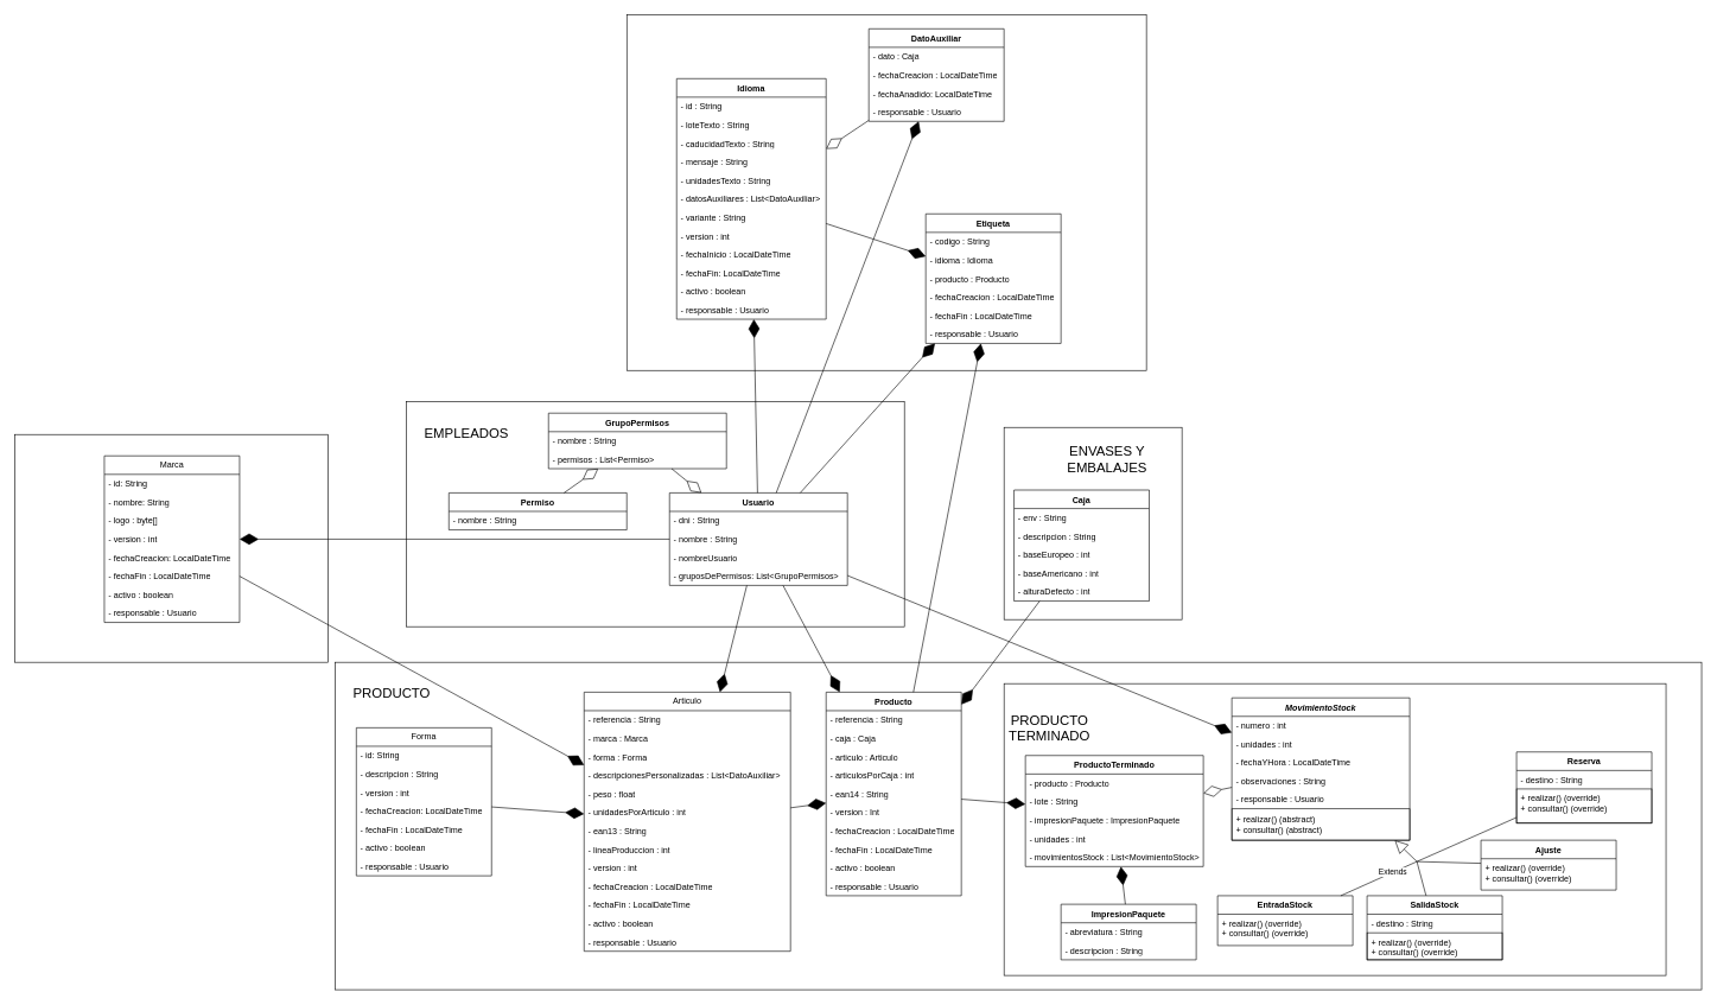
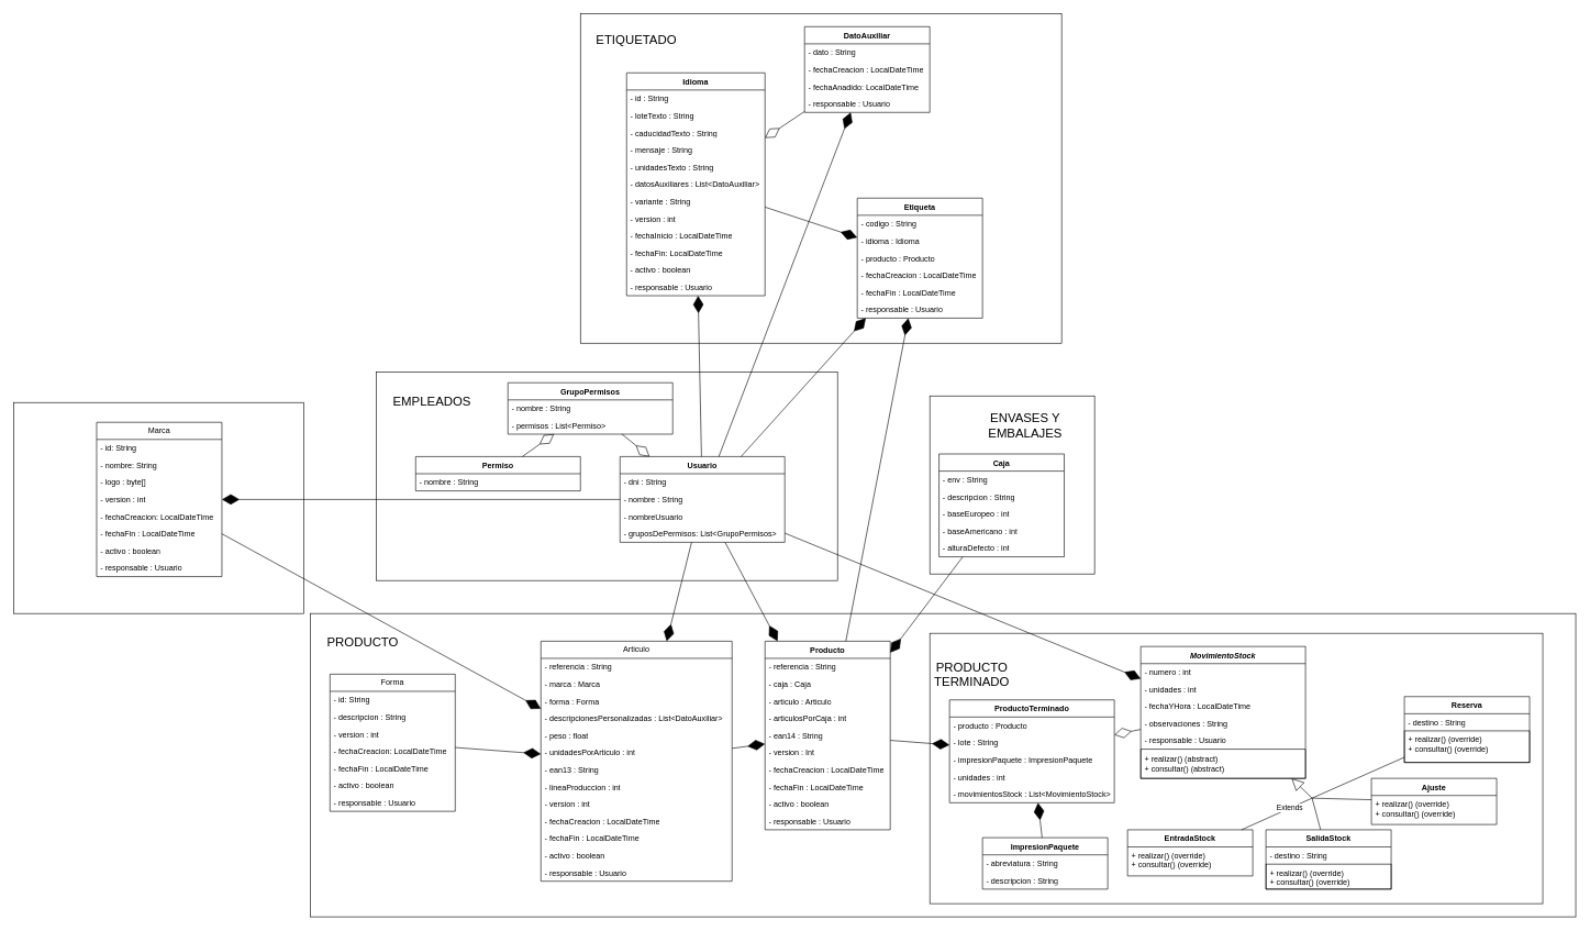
+ <mxCell id="60" value="ETIQUETADO" style="text;html=1;align=center;verticalAlign=middle;whiteSpace=wrap;rounded=0;fontSize=19;" vertex="1" parent="1"><mxGeometry x="900" y="30" width="130" height="60" as="geometry" /></mxCell>
- <mxCell id="75" value="&lt;div&gt;- dato : Caja&lt;/div&gt;" style="text;strokeColor=none;fillColor=none;align=left;verticalAlign=top;spacingLeft=4;spacingRight=4;overflow=hidden;rotatable=0;points=[[0,0.5],[1,0.5]];portConstraint=eastwest;whiteSpace=wrap;html=1;" vertex="1" parent="74"><mxGeometry y="26" width="190" height="26" as="geometry" /></mxCell>
+ <mxCell id="75" value="&lt;div&gt;- dato : String&lt;/div&gt;" style="text;strokeColor=none;fillColor=none;align=left;verticalAlign=top;spacingLeft=4;spacingRight=4;overflow=hidden;rotatable=0;points=[[0,0.5],[1,0.5]];portConstraint=eastwest;whiteSpace=wrap;html=1;" vertex="1" parent="74"><mxGeometry y="26" width="190" height="26" as="geometry" /></mxCell>
